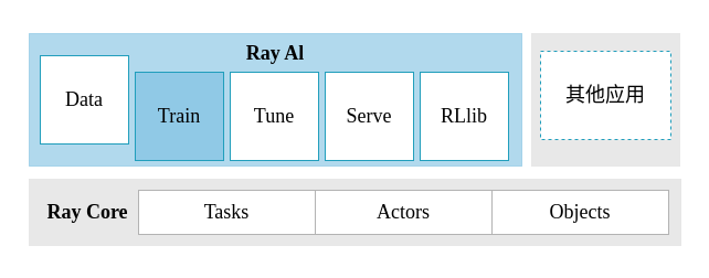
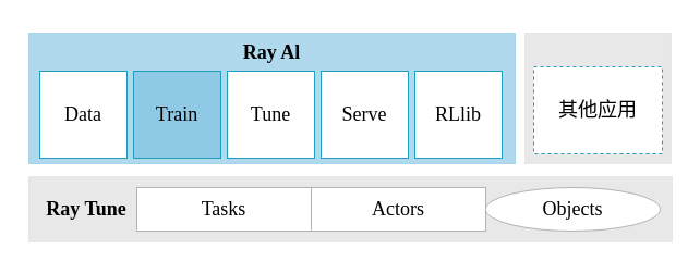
- <mxCell id="15" value="&lt;font style=&quot;font-size: 18px;&quot; face=&quot;Times New Roman&quot;&gt;其他应用&lt;/font&gt;" style="rounded=0;whiteSpace=wrap;html=1;strokeColor=#219EBC;dashed=1;fillColor=#FFFFFF;" parent="1" vertex="1"><mxGeometry x="489" y="46" width="118" height="80" as="geometry" /></mxCell>
+ <mxCell id="15" value="&lt;font style=&quot;font-size: 18px;&quot; face=&quot;Times New Roman&quot;&gt;其他应用&lt;/font&gt;" style="rounded=0;whiteSpace=wrap;html=1;strokeColor=#219EBC;dashed=1;fillColor=#FFFFFF;" parent="1" vertex="1"><mxGeometry x="489" y="61" width="118" height="80" as="geometry" /></mxCell>
- <mxCell id="5" value="&lt;font face=&quot;Times New Roman&quot; style=&quot;font-size: 18px;&quot;&gt;Data&lt;/font&gt;" style="whiteSpace=wrap;html=1;aspect=fixed;strokeColor=#219EBC;" parent="1" vertex="1"><mxGeometry x="36" y="50" width="80" height="80" as="geometry" /></mxCell>
+ <mxCell id="5" value="&lt;font face=&quot;Times New Roman&quot; style=&quot;font-size: 18px;&quot;&gt;Data&lt;/font&gt;" style="whiteSpace=wrap;html=1;aspect=fixed;strokeColor=#219EBC;" parent="1" vertex="1"><mxGeometry x="36" y="65" width="80" height="80" as="geometry" /></mxCell>
- <mxCell id="16" value="&lt;font style=&quot;font-size: 18px;&quot; face=&quot;Times New Roman&quot;&gt;&lt;b style=&quot;&quot;&gt;Ray Core&lt;/b&gt;&lt;/font&gt;" style="text;html=1;strokeColor=none;fillColor=none;align=center;verticalAlign=middle;whiteSpace=wrap;rounded=0;" parent="1" vertex="1"><mxGeometry x="29" y="177" width="100" height="30" as="geometry" /></mxCell>
+ <mxCell id="16" value="&lt;font style=&quot;font-size: 18px;&quot; face=&quot;Times New Roman&quot;&gt;&lt;b style=&quot;&quot;&gt;Ray Tune&lt;/b&gt;&lt;/font&gt;" style="text;html=1;strokeColor=none;fillColor=none;align=center;verticalAlign=middle;whiteSpace=wrap;rounded=0;" parent="1" vertex="1"><mxGeometry x="29" y="177" width="100" height="30" as="geometry" /></mxCell>
- <mxCell id="13" value="&lt;font style=&quot;font-size: 18px;&quot; face=&quot;Times New Roman&quot;&gt;Objects&lt;/font&gt;" style="rounded=0;whiteSpace=wrap;html=1;strokeColor=#B3B3B3;" parent="1" vertex="1"><mxGeometry x="445" y="172" width="160" height="40" as="geometry" /></mxCell>
+ <mxCell id="13" value="&lt;font style=&quot;font-size: 18px;&quot; face=&quot;Times New Roman&quot;&gt;Objects&lt;/font&gt;" style="ellipse;whiteSpace=wrap;html=1;strokeColor=#B3B3B3;" parent="1" vertex="1"><mxGeometry x="445" y="172" width="160" height="40" as="geometry" /></mxCell>
